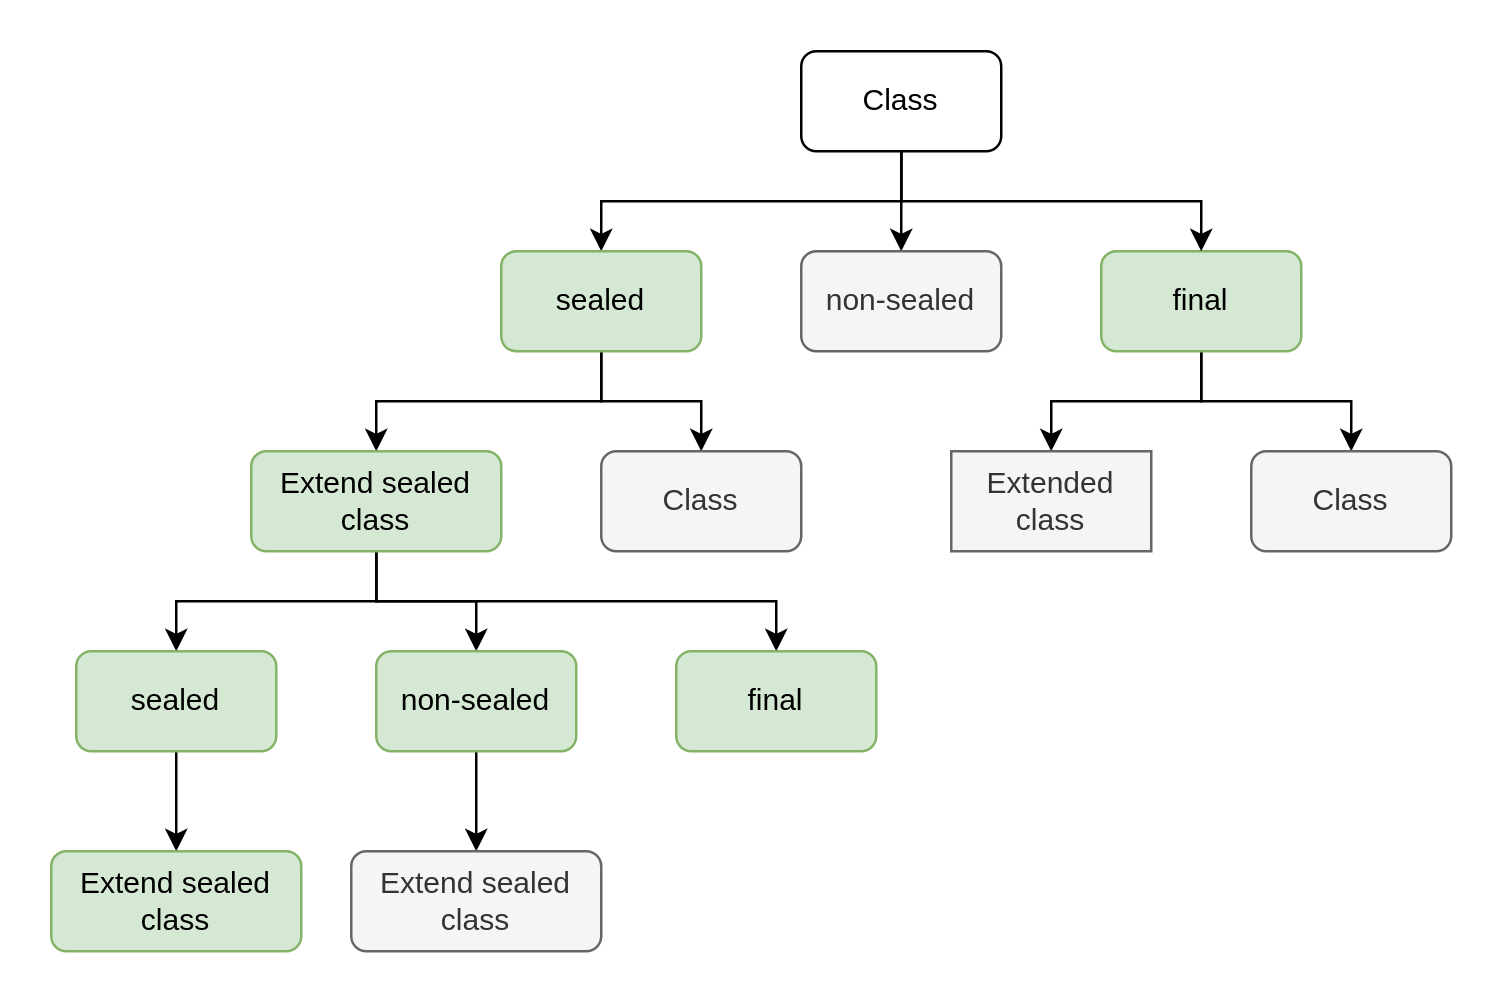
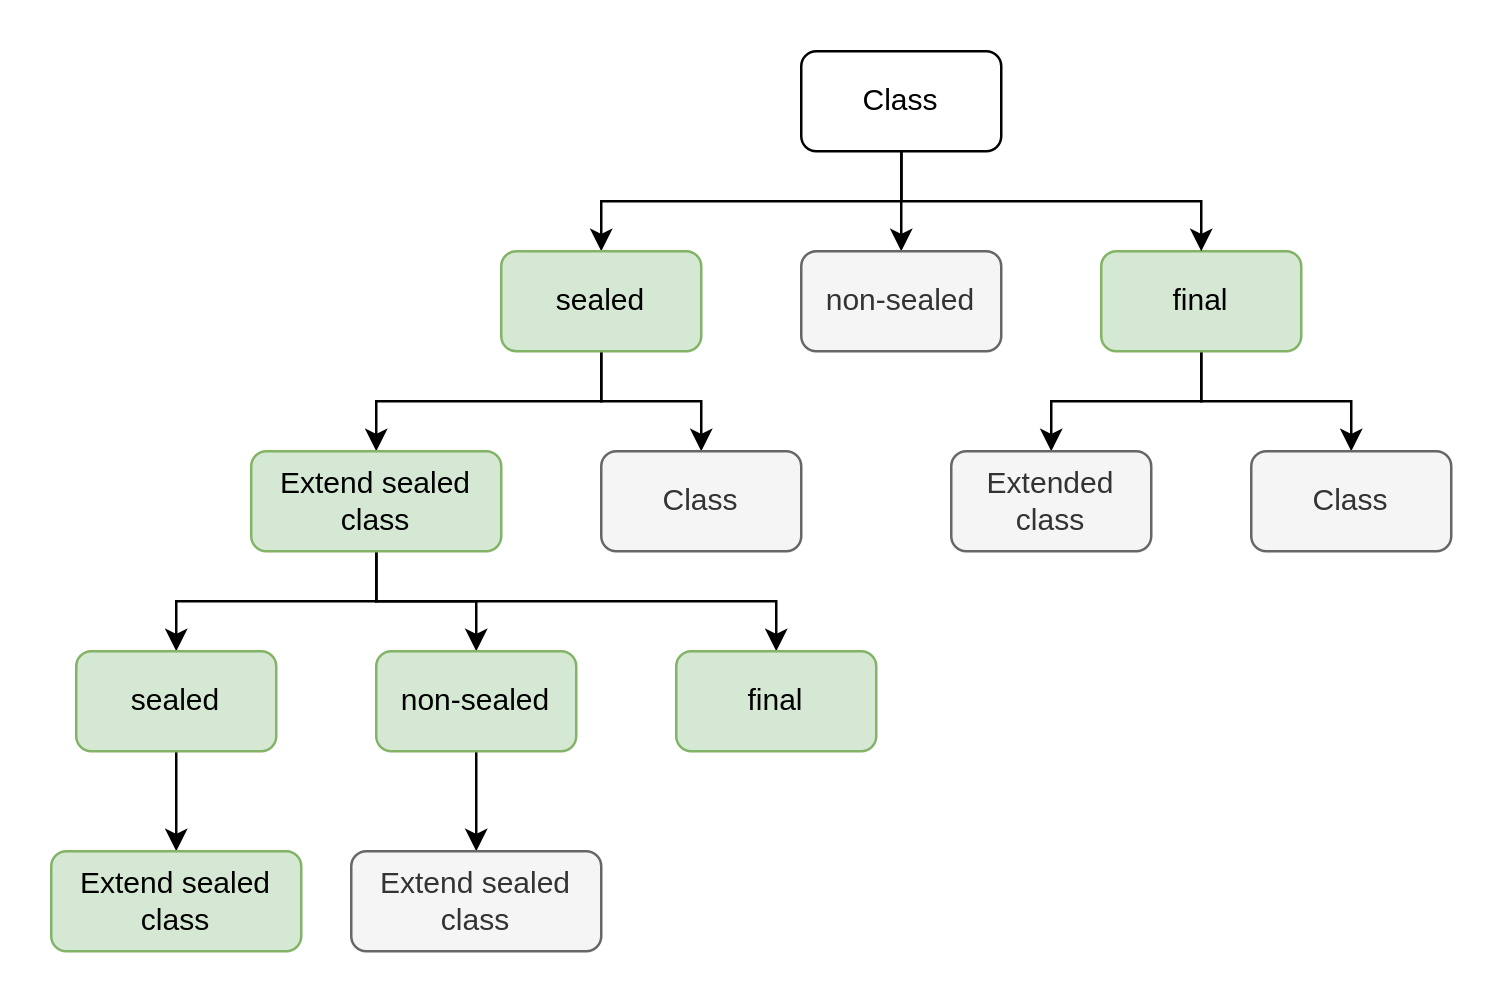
- <mxCell id="24" value="Extended class" style="whiteSpace=wrap;html=1;fillColor=#f5f5f5;fontColor=#333333;strokeColor=#666666;rounded=0;" parent="1" vertex="1"><mxGeometry x="380" y="180" width="80" height="40" as="geometry" /></mxCell>
+ <mxCell id="24" value="Extended class" style="rounded=1;whiteSpace=wrap;html=1;fillColor=#f5f5f5;fontColor=#333333;strokeColor=#666666;" parent="1" vertex="1"><mxGeometry x="380" y="180" width="80" height="40" as="geometry" /></mxCell>
